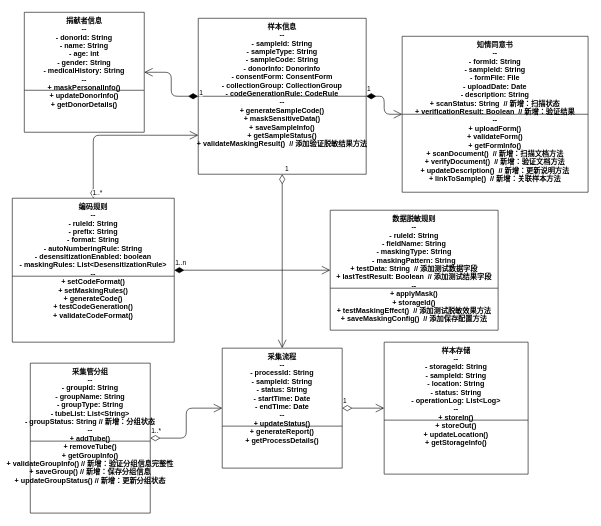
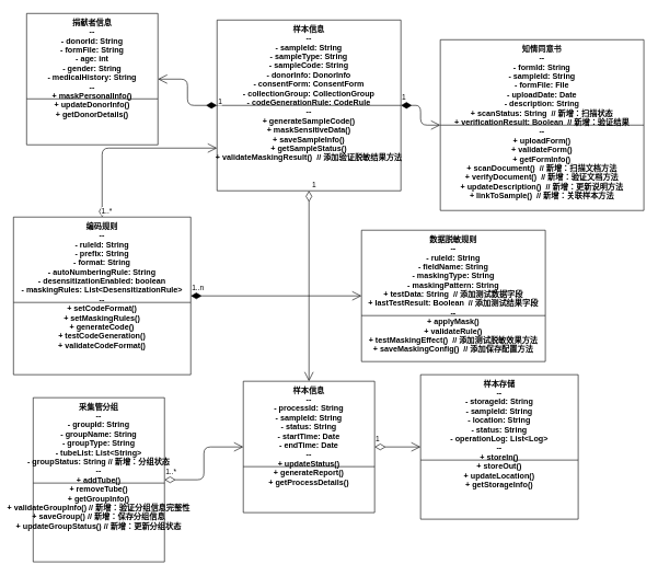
- <mxCell id="3" value="捐献者信息&#10;--&#10;- donorId: String&#10;- name: String&#10;- age: int&#10;- gender: String&#10;- medicalHistory: String&#10;--&#10;+ maskPersonalInfo()&#10;+ updateDonorInfo()&#10;+ getDonorDetails()" style="swimlane;fontStyle=1;align=center;verticalAlign=top;childLayout=stackLayout;horizontal=1;startSize=130;horizontalStack=0;resizeParent=1;resizeParentMax=0;resizeLast=0;collapsible=1;marginBottom=0;" parent="1" vertex="1"><mxGeometry x="40" width="200" height="200" as="geometry" y="20" /></mxCell>
+ <mxCell id="3" value="捐献者信息&#10;--&#10;- donorId: String&#10;- formFile: String&#10;- age: int&#10;- gender: String&#10;- medicalHistory: String&#10;--&#10;+ maskPersonalInfo()&#10;+ updateDonorInfo()&#10;+ getDonorDetails()" style="swimlane;fontStyle=1;align=center;verticalAlign=top;childLayout=stackLayout;horizontal=1;startSize=130;horizontalStack=0;resizeParent=1;resizeParentMax=0;resizeLast=0;collapsible=1;marginBottom=0;" parent="1" vertex="1"><mxGeometry x="40" width="200" height="200" as="geometry" y="20" /></mxCell>
- <mxCell id="8" value="数据脱敏规则&#10;--&#10;- ruleId: String&#10;- fieldName: String&#10;- maskingType: String&#10;- maskingPattern: String&#10;+ testData: String  // 添加测试数据字段&#10;+ lastTestResult: Boolean  // 添加测试结果字段&#10;--&#10;+ applyMask()&#10;+ storageId()&#10;+ testMaskingEffect()  // 添加测试脱敏效果方法&#10;+ saveMaskingConfig()  // 添加保存配置方法" style="swimlane;fontStyle=1;align=center;verticalAlign=top;childLayout=stackLayout;horizontal=1;startSize=130;horizontalStack=0;resizeParent=1;resizeParentMax=0;resizeLast=0;collapsible=1;marginBottom=0;" vertex="1" parent="1"><mxGeometry x="550" y="350" width="280" height="200" as="geometry" /></mxCell>
+ <mxCell id="8" value="数据脱敏规则&#10;--&#10;- ruleId: String&#10;- fieldName: String&#10;- maskingType: String&#10;- maskingPattern: String&#10;+ testData: String  // 添加测试数据字段&#10;+ lastTestResult: Boolean  // 添加测试结果字段&#10;--&#10;+ applyMask()&#10;+ validateRule()&#10;+ testMaskingEffect()  // 添加测试脱敏效果方法&#10;+ saveMaskingConfig()  // 添加保存配置方法" style="swimlane;fontStyle=1;align=center;verticalAlign=top;childLayout=stackLayout;horizontal=1;startSize=130;horizontalStack=0;resizeParent=1;resizeParentMax=0;resizeLast=0;collapsible=1;marginBottom=0;" vertex="1" parent="1"><mxGeometry x="550" y="350" width="280" height="200" as="geometry" /></mxCell>
- <mxCell id="5" value="采集流程&#10;--&#10;- processId: String&#10;- sampleId: String&#10;- status: String&#10;- startTime: Date&#10;- endTime: Date&#10;--&#10;+ updateStatus()&#10;+ generateReport()&#10;+ getProcessDetails()" style="swimlane;fontStyle=1;align=center;verticalAlign=top;childLayout=stackLayout;horizontal=1;startSize=130;horizontalStack=0;resizeParent=1;resizeParentMax=0;resizeLast=0;collapsible=1;marginBottom=0;" parent="1" vertex="1"><mxGeometry x="370" y="580" width="200" height="200" as="geometry" /></mxCell>
+ <mxCell id="5" value="样本信息&#10;--&#10;- processId: String&#10;- sampleId: String&#10;- status: String&#10;- startTime: Date&#10;- endTime: Date&#10;--&#10;+ updateStatus()&#10;+ generateReport()&#10;+ getProcessDetails()" style="swimlane;fontStyle=1;align=center;verticalAlign=top;childLayout=stackLayout;horizontal=1;startSize=130;horizontalStack=0;resizeParent=1;resizeParentMax=0;resizeLast=0;collapsible=1;marginBottom=0;" parent="1" vertex="1"><mxGeometry x="370" y="580" width="200" height="200" as="geometry" /></mxCell>
